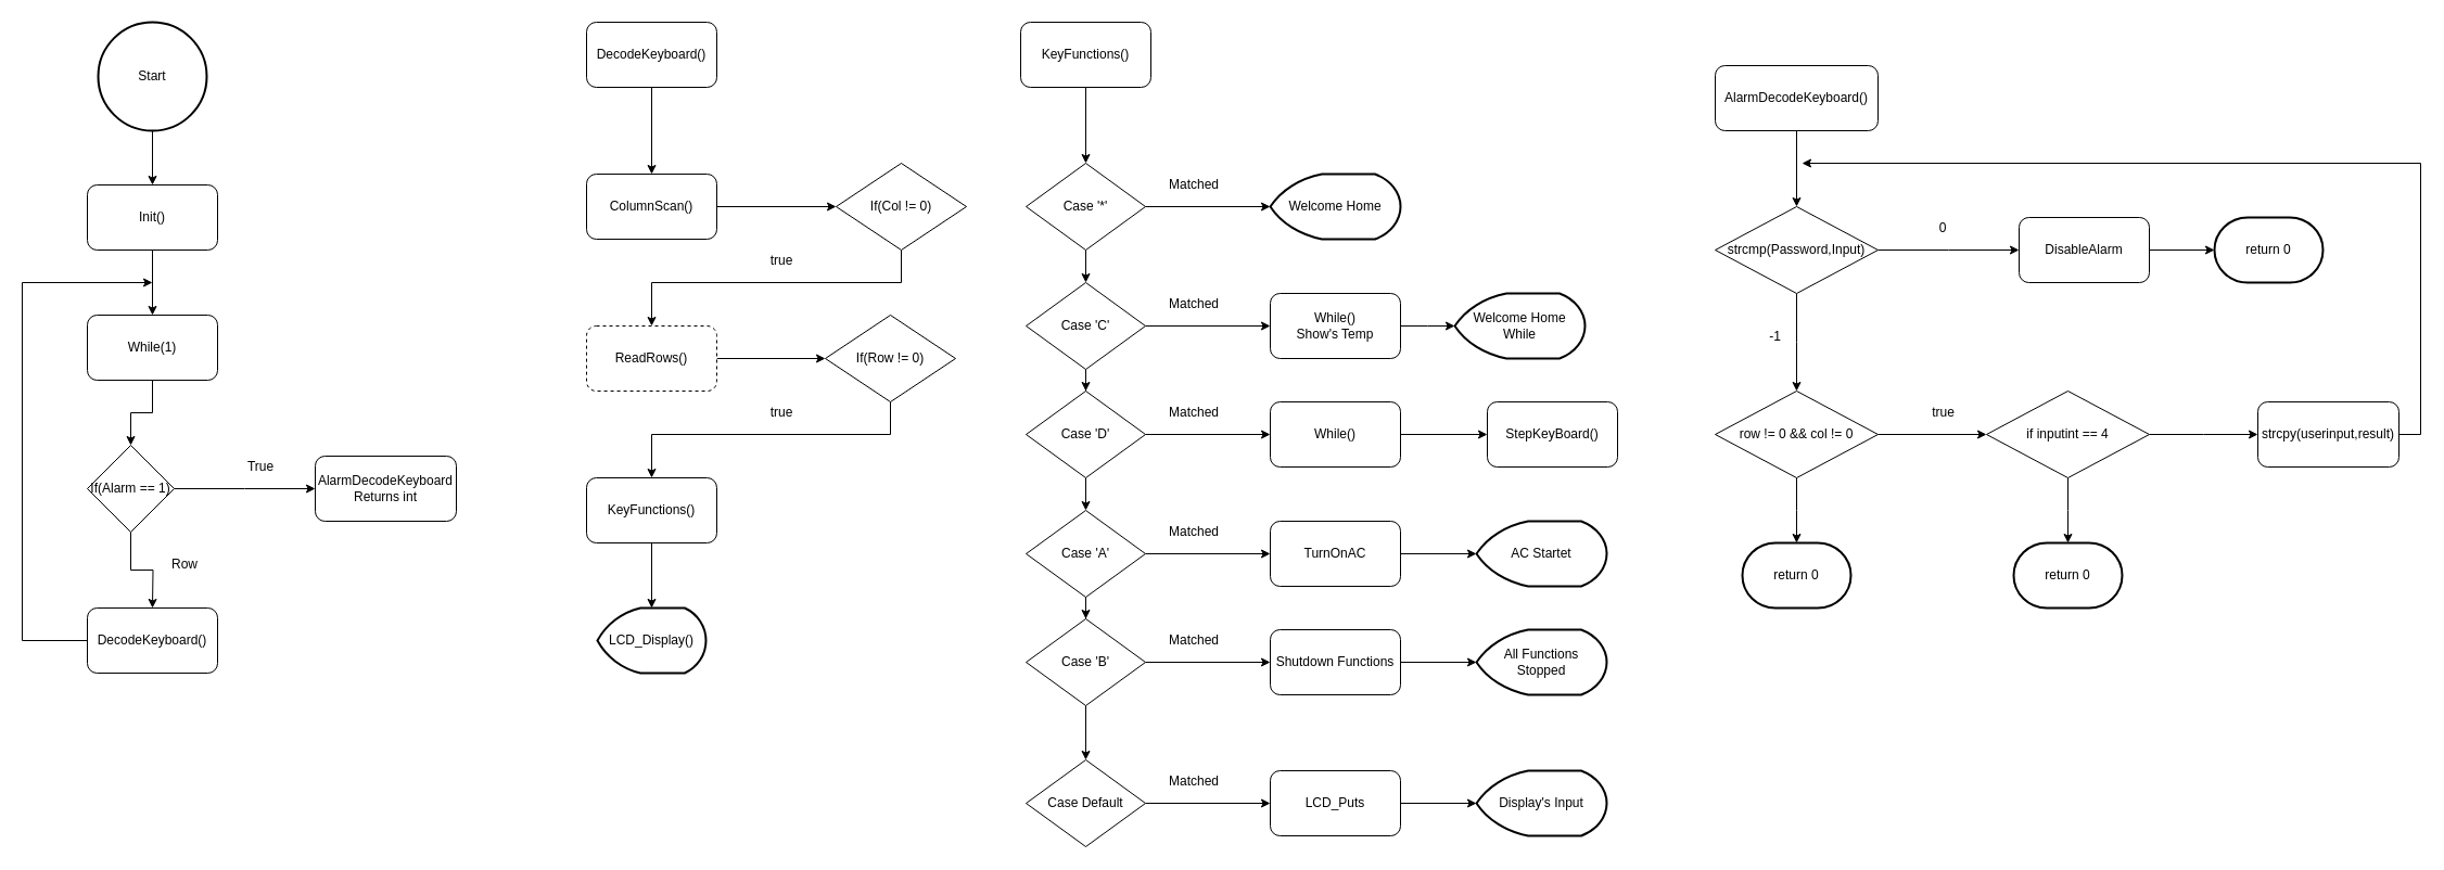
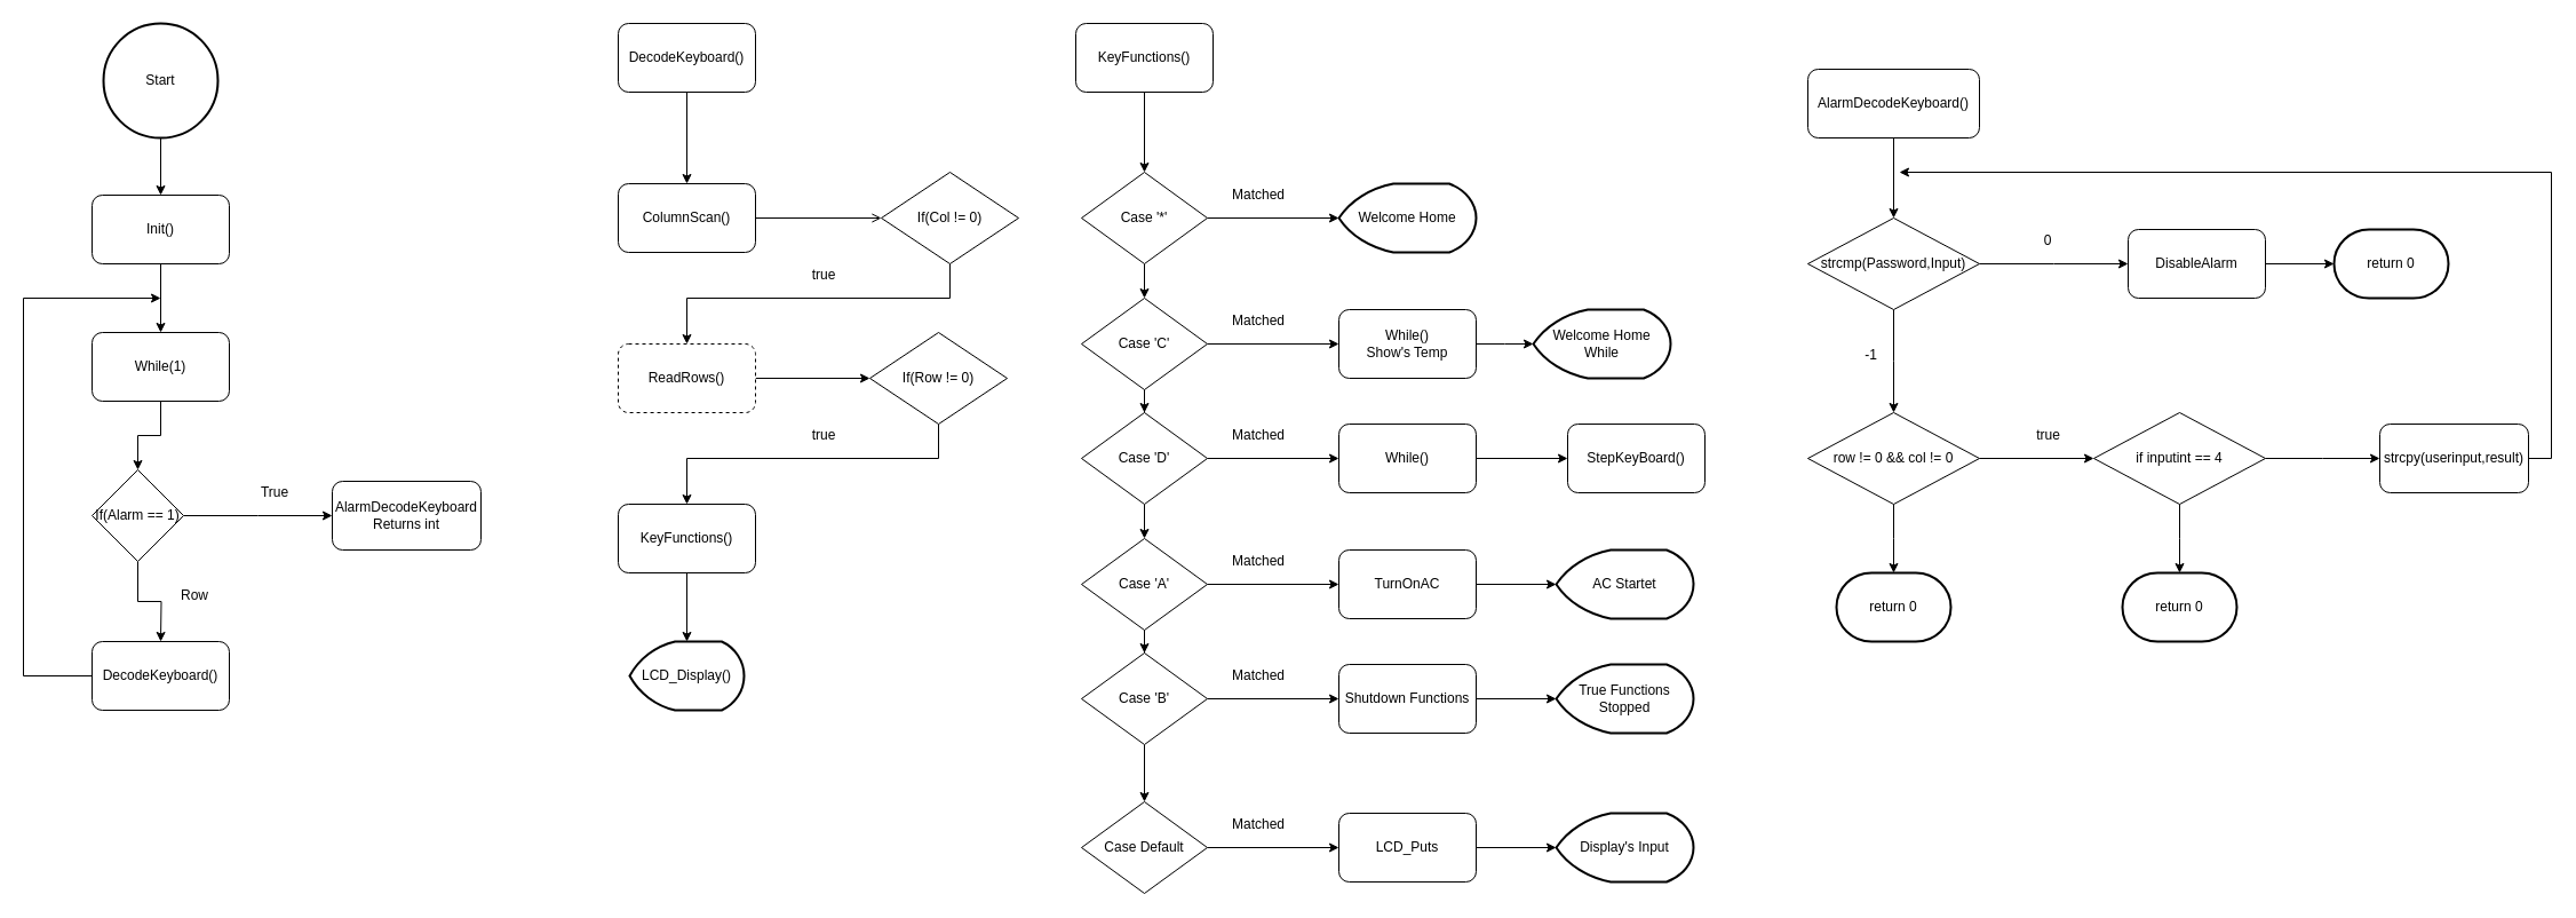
- <mxCell id="14" style="edgeStyle=orthogonalEdgeStyle;rounded=0;orthogonalLoop=1;jettySize=auto;html=1;" edge="1" parent="1" source="15" target="25"><mxGeometry relative="1" as="geometry" /></mxCell>
+ <mxCell id="14" style="edgeStyle=orthogonalEdgeStyle;rounded=0;orthogonalLoop=1;jettySize=auto;html=1;endArrow=open;" edge="1" parent="1" source="15" target="25"><mxGeometry relative="1" as="geometry" /></mxCell>
- <mxCell id="70" value="All Functions&lt;br&gt;Stopped" style="strokeWidth=2;html=1;shape=mxgraph.flowchart.display;whiteSpace=wrap;" vertex="1" parent="1"><mxGeometry x="1360" y="580" width="120" height="60" as="geometry" /></mxCell>
+ <mxCell id="70" value="True Functions&lt;br&gt;Stopped" style="strokeWidth=2;html=1;shape=mxgraph.flowchart.display;whiteSpace=wrap;" vertex="1" parent="1"><mxGeometry x="1360" y="580" width="120" height="60" as="geometry" /></mxCell>
